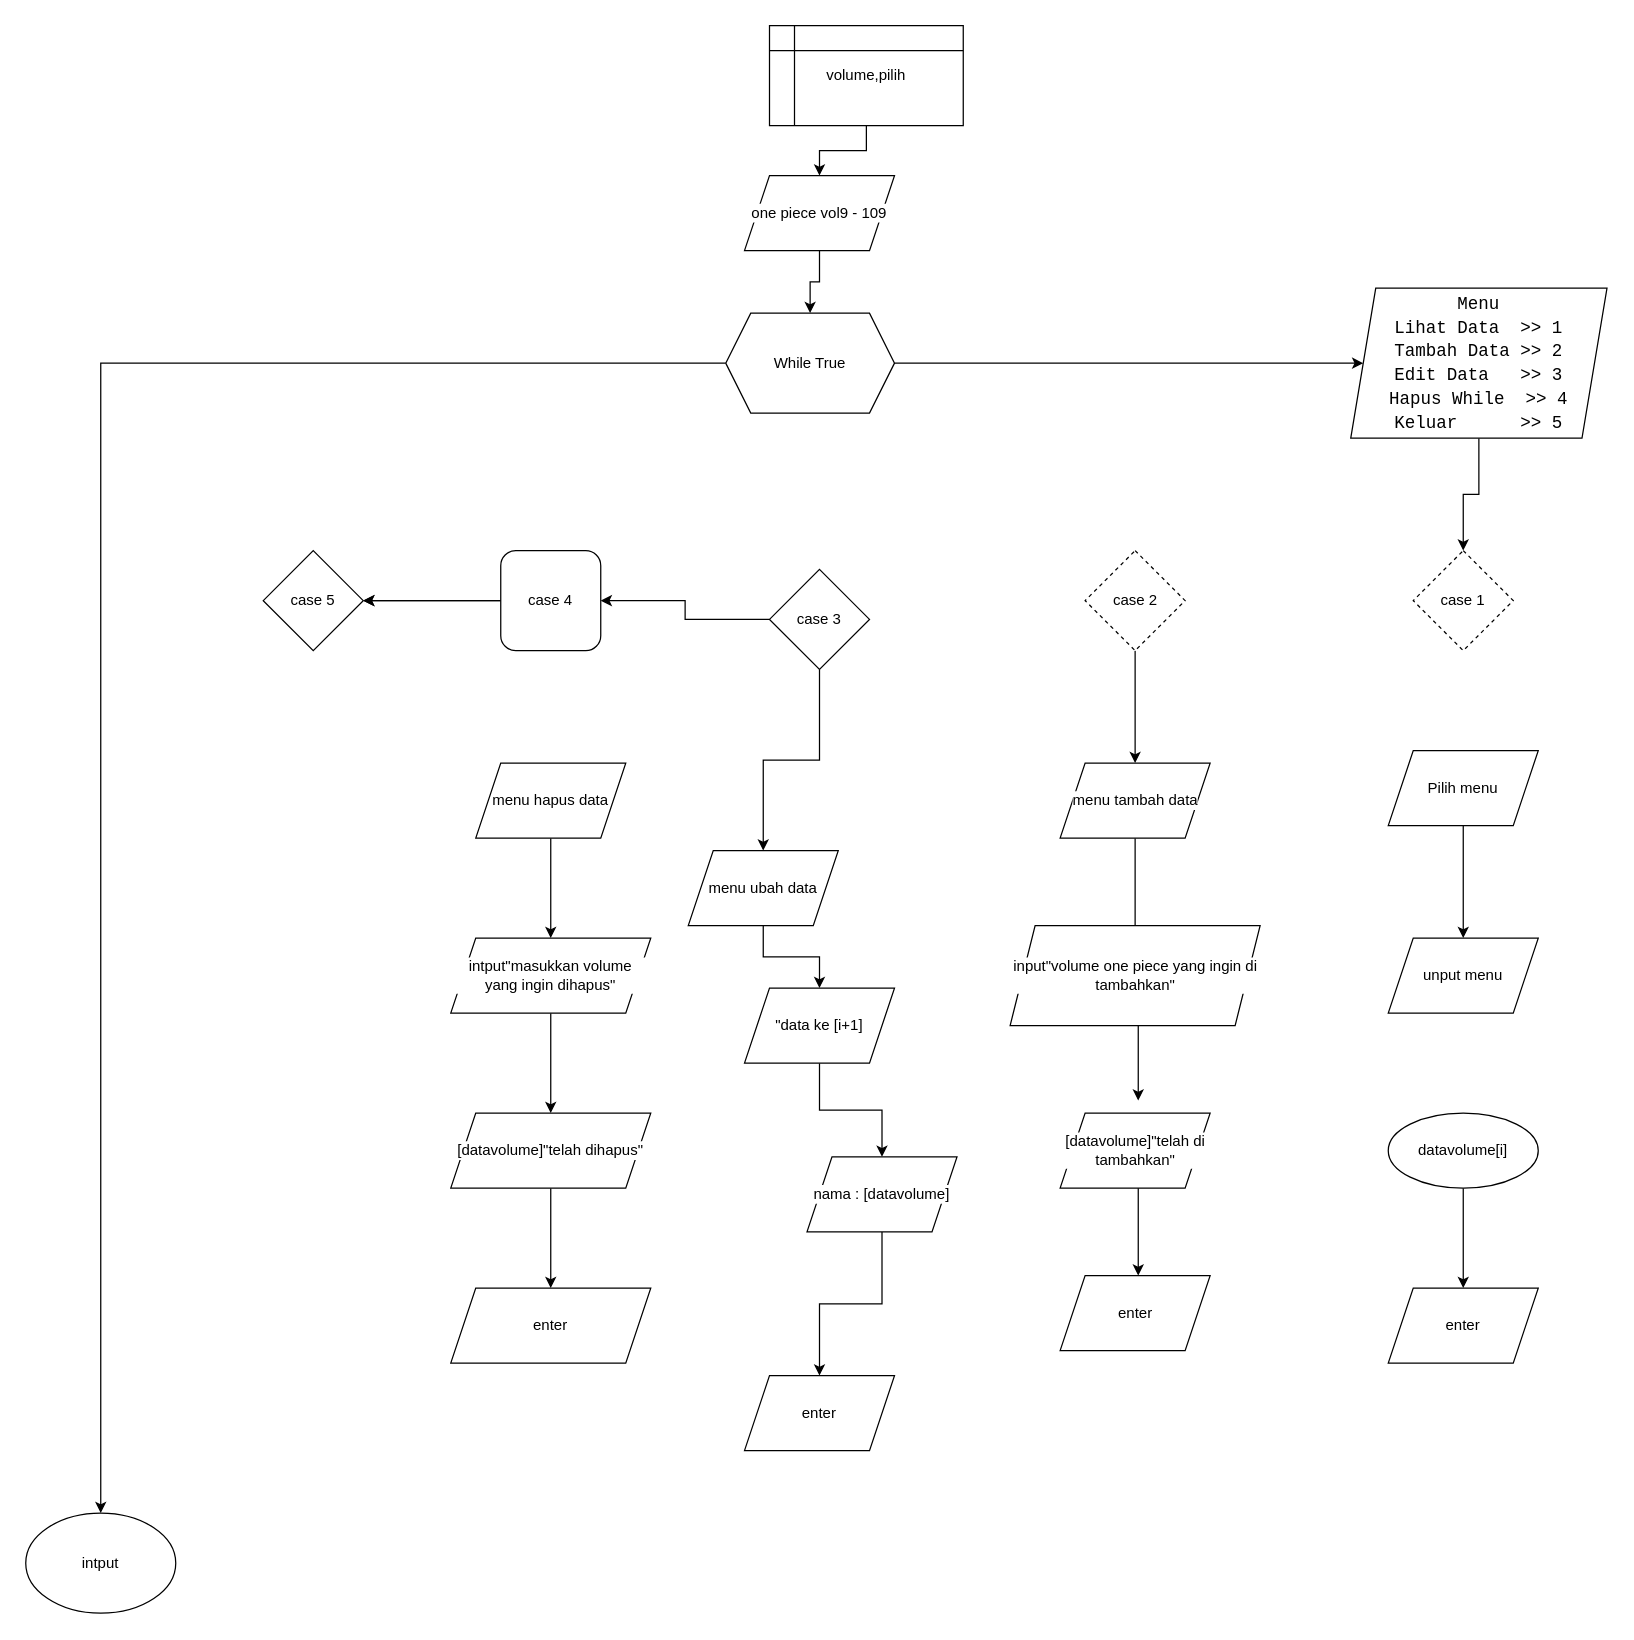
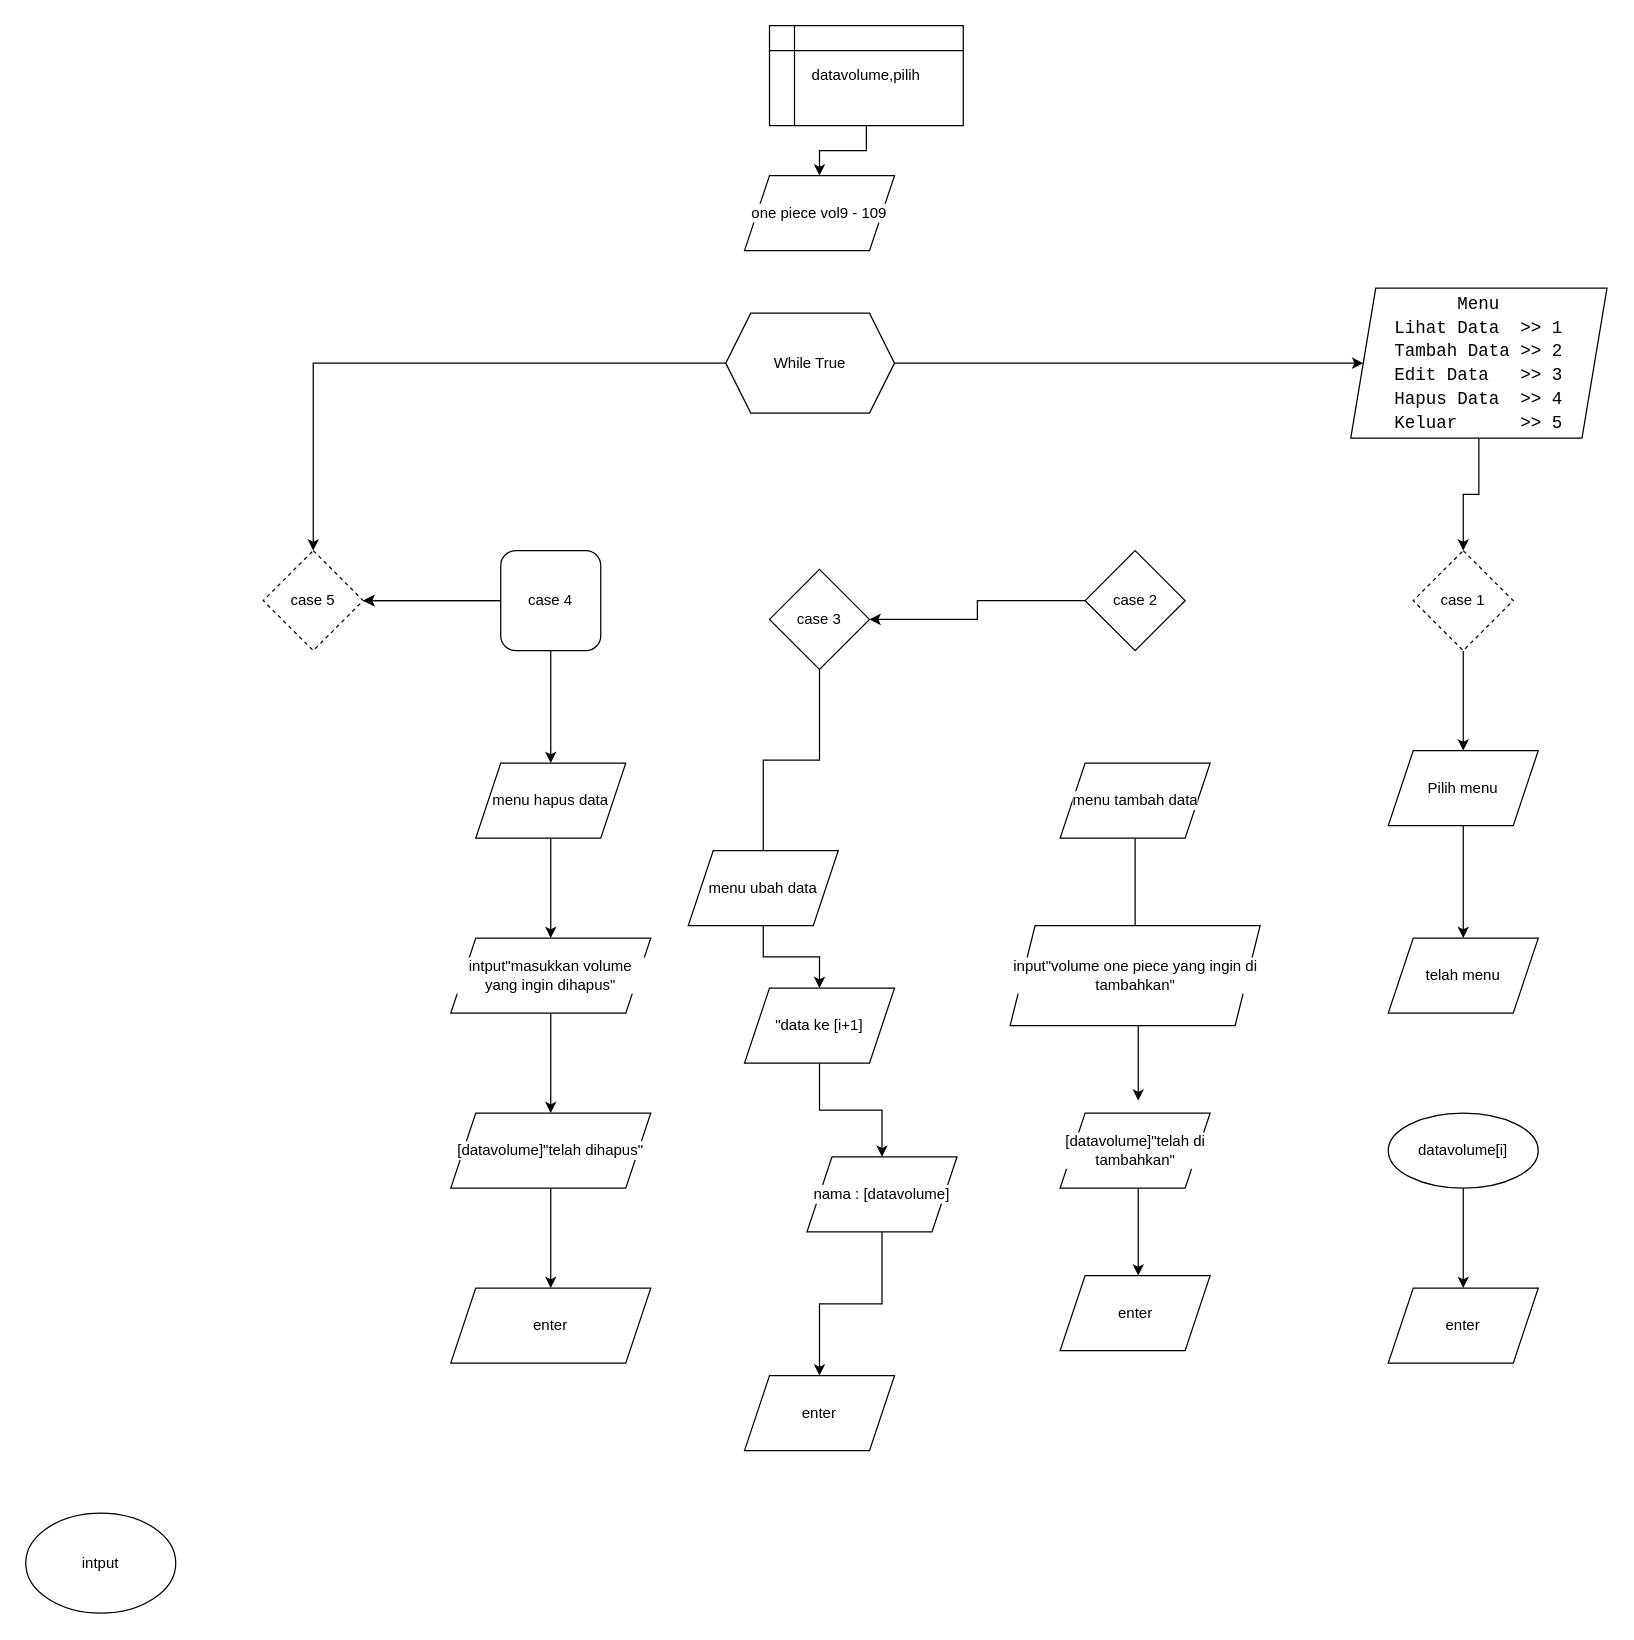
- <mxCell id="15" value="volume,pilih" style="shape=internalStorage;whiteSpace=wrap;html=1;backgroundOutline=1;labelBackgroundColor=#FFFFFF;" parent="1" vertex="1"><mxGeometry x="615" y="20" width="155" height="80" as="geometry" /></mxCell>
+ <mxCell id="15" value="datavolume,pilih" style="shape=internalStorage;whiteSpace=wrap;html=1;backgroundOutline=1;labelBackgroundColor=#FFFFFF;" parent="1" vertex="1"><mxGeometry x="615" y="20" width="155" height="80" as="geometry" /></mxCell>
- <mxCell id="3" value="" style="edgeStyle=orthogonalEdgeStyle;rounded=0;orthogonalLoop=1;jettySize=auto;html=1;labelBackgroundColor=#FFFFFF;" parent="1" source="4" target="7" edge="1"><mxGeometry relative="1" as="geometry" /></mxCell>
- <mxCell id="9" value="&lt;div style=&quot;font-family: &amp;quot;consolas&amp;quot; , &amp;quot;courier new&amp;quot; , monospace ; font-size: 14px ; line-height: 19px&quot;&gt;&lt;div style=&quot;line-height: 19px&quot;&gt;&lt;div&gt;&lt;font style=&quot;&quot;&gt;Menu&lt;/font&gt;&lt;/div&gt;&lt;div&gt;&lt;font style=&quot;&quot;&gt;Lihat Data &amp;nbsp;&amp;gt;&amp;gt; 1&lt;/font&gt;&lt;/div&gt;&lt;div&gt;&lt;font style=&quot;&quot;&gt;Tambah Data &amp;gt;&amp;gt; 2&lt;/font&gt;&lt;/div&gt;&lt;div&gt;&lt;font style=&quot;&quot;&gt;Edit Data &amp;nbsp; &amp;gt;&amp;gt; 3&lt;/font&gt;&lt;/div&gt;&lt;div&gt;&lt;font style=&quot;&quot;&gt;Hapus While &amp;nbsp;&amp;gt;&amp;gt; 4&lt;/font&gt;&lt;/div&gt;&lt;div&gt;&lt;font style=&quot;&quot;&gt;Keluar &amp;nbsp; &amp;nbsp; &amp;nbsp;&amp;gt;&amp;gt; 5&lt;/font&gt;&lt;/div&gt;&lt;/div&gt;&lt;/div&gt;" style="shape=parallelogram;perimeter=parallelogramPerimeter;whiteSpace=wrap;html=1;fixedSize=1;labelBackgroundColor=#FFFFFF;" parent="1" vertex="1"><mxGeometry x="1080" y="230" width="205" height="120" as="geometry" /></mxCell>
+ <mxCell id="9" value="&lt;div style=&quot;font-family: &amp;quot;consolas&amp;quot; , &amp;quot;courier new&amp;quot; , monospace ; font-size: 14px ; line-height: 19px&quot;&gt;&lt;div style=&quot;line-height: 19px&quot;&gt;&lt;div&gt;&lt;font style=&quot;&quot;&gt;Menu&lt;/font&gt;&lt;/div&gt;&lt;div&gt;&lt;font style=&quot;&quot;&gt;Lihat Data &amp;nbsp;&amp;gt;&amp;gt; 1&lt;/font&gt;&lt;/div&gt;&lt;div&gt;&lt;font style=&quot;&quot;&gt;Tambah Data &amp;gt;&amp;gt; 2&lt;/font&gt;&lt;/div&gt;&lt;div&gt;&lt;font style=&quot;&quot;&gt;Edit Data &amp;nbsp; &amp;gt;&amp;gt; 3&lt;/font&gt;&lt;/div&gt;&lt;div&gt;&lt;font style=&quot;&quot;&gt;Hapus Data &amp;nbsp;&amp;gt;&amp;gt; 4&lt;/font&gt;&lt;/div&gt;&lt;div&gt;&lt;font style=&quot;&quot;&gt;Keluar &amp;nbsp; &amp;nbsp; &amp;nbsp;&amp;gt;&amp;gt; 5&lt;/font&gt;&lt;/div&gt;&lt;/div&gt;&lt;/div&gt;" style="shape=parallelogram;perimeter=parallelogramPerimeter;whiteSpace=wrap;html=1;fixedSize=1;labelBackgroundColor=#FFFFFF;" parent="1" vertex="1"><mxGeometry x="1080" y="230" width="205" height="120" as="geometry" /></mxCell>
- <mxCell id="43" value="case 5" style="rhombus;whiteSpace=wrap;html=1;labelBackgroundColor=#FFFFFF;" parent="1" vertex="1"><mxGeometry x="210" y="440" width="80" height="80" as="geometry" /></mxCell>
+ <mxCell id="43" value="case 5" style="rhombus;whiteSpace=wrap;html=1;labelBackgroundColor=#FFFFFF;dashed=1;" parent="1" vertex="1"><mxGeometry x="210" y="440" width="80" height="80" as="geometry" /></mxCell>
- <mxCell id="21" value="case 2" style="rhombus;whiteSpace=wrap;html=1;labelBackgroundColor=#FFFFFF;dashed=1;" parent="1" vertex="1"><mxGeometry x="867.5" y="440" width="80" height="80" as="geometry" /></mxCell>
+ <mxCell id="21" value="case 2" style="rhombus;whiteSpace=wrap;html=1;labelBackgroundColor=#FFFFFF;" parent="1" vertex="1"><mxGeometry x="867.5" y="440" width="80" height="80" as="geometry" /></mxCell>
+ <mxCell id="20" value="" style="edgeStyle=orthogonalEdgeStyle;rounded=0;orthogonalLoop=1;jettySize=auto;html=1;labelBackgroundColor=#FFFFFF;" parent="1" source="21" target="31" edge="1"><mxGeometry relative="1" as="geometry" /></mxCell>
- <mxCell id="30" value="" style="edgeStyle=orthogonalEdgeStyle;rounded=0;orthogonalLoop=1;jettySize=auto;html=1;labelBackgroundColor=#FFFFFF;" parent="1" source="31" target="42" edge="1"><mxGeometry relative="1" as="geometry" /></mxCell>
+ <mxCell id="10" value="" style="edgeStyle=orthogonalEdgeStyle;rounded=0;orthogonalLoop=1;jettySize=auto;html=1;labelBackgroundColor=#FFFFFF;" parent="1" source="11" target="13" edge="1"><mxGeometry relative="1" as="geometry" /></mxCell>
+ <mxCell id="41" value="" style="edgeStyle=orthogonalEdgeStyle;rounded=0;orthogonalLoop=1;jettySize=auto;html=1;labelBackgroundColor=#FFFFFF;" parent="1" source="42" target="45" edge="1"><mxGeometry relative="1" as="geometry" /></mxCell>
- <mxCell id="19" value="" style="edgeStyle=orthogonalEdgeStyle;rounded=0;orthogonalLoop=1;jettySize=auto;html=1;labelBackgroundColor=#FFFFFF;" parent="1" source="21" target="23" edge="1"><mxGeometry relative="1" as="geometry" /></mxCell>
- <mxCell id="6" style="rounded=0;orthogonalLoop=1;jettySize=auto;html=1;exitX=0;exitY=0.5;exitDx=0;exitDy=0;edgeStyle=orthogonalEdgeStyle;labelBackgroundColor=#FFFFFF;" parent="1" source="7" target="51" edge="1"><mxGeometry relative="1" as="geometry"><mxPoint x="80" y="1250" as="targetPoint" /></mxGeometry></mxCell>
+ <mxCell id="6" style="rounded=0;orthogonalLoop=1;jettySize=auto;html=1;exitX=0;exitY=0.5;exitDx=0;exitDy=0;edgeStyle=orthogonalEdgeStyle;labelBackgroundColor=#FFFFFF;" parent="1" source="7" target="43" edge="1"><mxGeometry relative="1" as="geometry"><mxPoint x="80" y="1250" as="targetPoint" /></mxGeometry></mxCell>
- <mxCell id="29" value="" style="edgeStyle=orthogonalEdgeStyle;rounded=0;orthogonalLoop=1;jettySize=auto;html=1;labelBackgroundColor=#FFFFFF;" parent="1" source="31" target="33" edge="1"><mxGeometry relative="1" as="geometry" /></mxCell>
+ <mxCell id="29" value="" style="edgeStyle=orthogonalEdgeStyle;rounded=0;orthogonalLoop=1;jettySize=auto;html=1;labelBackgroundColor=#FFFFFF;endArrow=none;" parent="1" source="31" target="33" edge="1"><mxGeometry relative="1" as="geometry" /></mxCell>
- <mxCell id="14" value="unput menu" style="shape=parallelogram;perimeter=parallelogramPerimeter;whiteSpace=wrap;html=1;fixedSize=1;labelBackgroundColor=#FFFFFF;" parent="1" vertex="1"><mxGeometry x="1110" y="750" width="120" height="60" as="geometry" /></mxCell>
+ <mxCell id="14" value="telah menu" style="shape=parallelogram;perimeter=parallelogramPerimeter;whiteSpace=wrap;html=1;fixedSize=1;labelBackgroundColor=#FFFFFF;" parent="1" vertex="1"><mxGeometry x="1110" y="750" width="120" height="60" as="geometry" /></mxCell>
